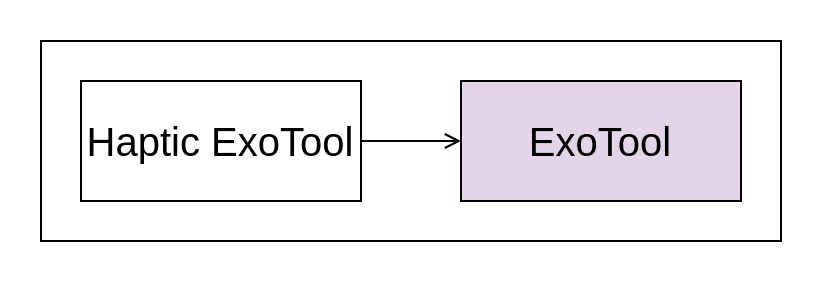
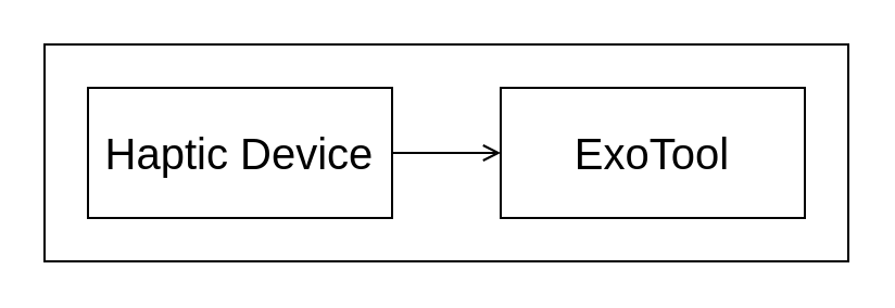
- <mxCell id="3" value="Haptic ExoTool" style="rounded=0;whiteSpace=wrap;html=1;fontSize=20;" parent="1" vertex="1"><mxGeometry x="40" y="40" width="140" height="60" as="geometry" /></mxCell>
+ <mxCell id="3" value="Haptic Device" style="rounded=0;whiteSpace=wrap;html=1;fontSize=20;" parent="1" vertex="1"><mxGeometry x="40" y="40" width="140" height="60" as="geometry" /></mxCell>
- <mxCell id="4" value="ExoTool" style="rounded=0;whiteSpace=wrap;html=1;fontSize=20;fillColor=#e1d5e7;" vertex="1" parent="1"><mxGeometry x="230" y="40" width="140" height="60" as="geometry" /></mxCell>
+ <mxCell id="4" value="ExoTool" style="rounded=0;whiteSpace=wrap;html=1;fontSize=20;" vertex="1" parent="1"><mxGeometry x="230" y="40" width="140" height="60" as="geometry" /></mxCell>
